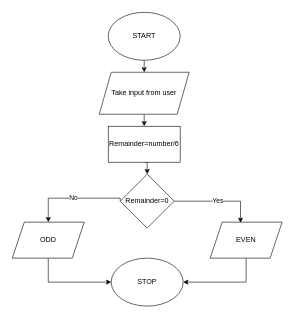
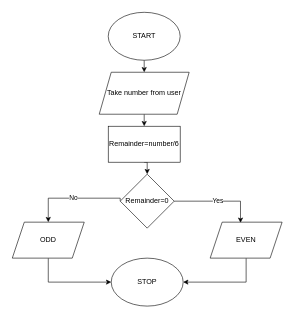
- <mxCell id="5" value="Take input from user" style="shape=parallelogram;perimeter=parallelogramPerimeter;whiteSpace=wrap;html=1;fixedSize=1;" vertex="1" parent="1"><mxGeometry x="165" y="120" width="150" height="70" as="geometry" /></mxCell>
+ <mxCell id="5" value="Take number from user" style="shape=parallelogram;perimeter=parallelogramPerimeter;whiteSpace=wrap;html=1;fixedSize=1;" vertex="1" parent="1"><mxGeometry x="165" y="120" width="150" height="70" as="geometry" /></mxCell>
